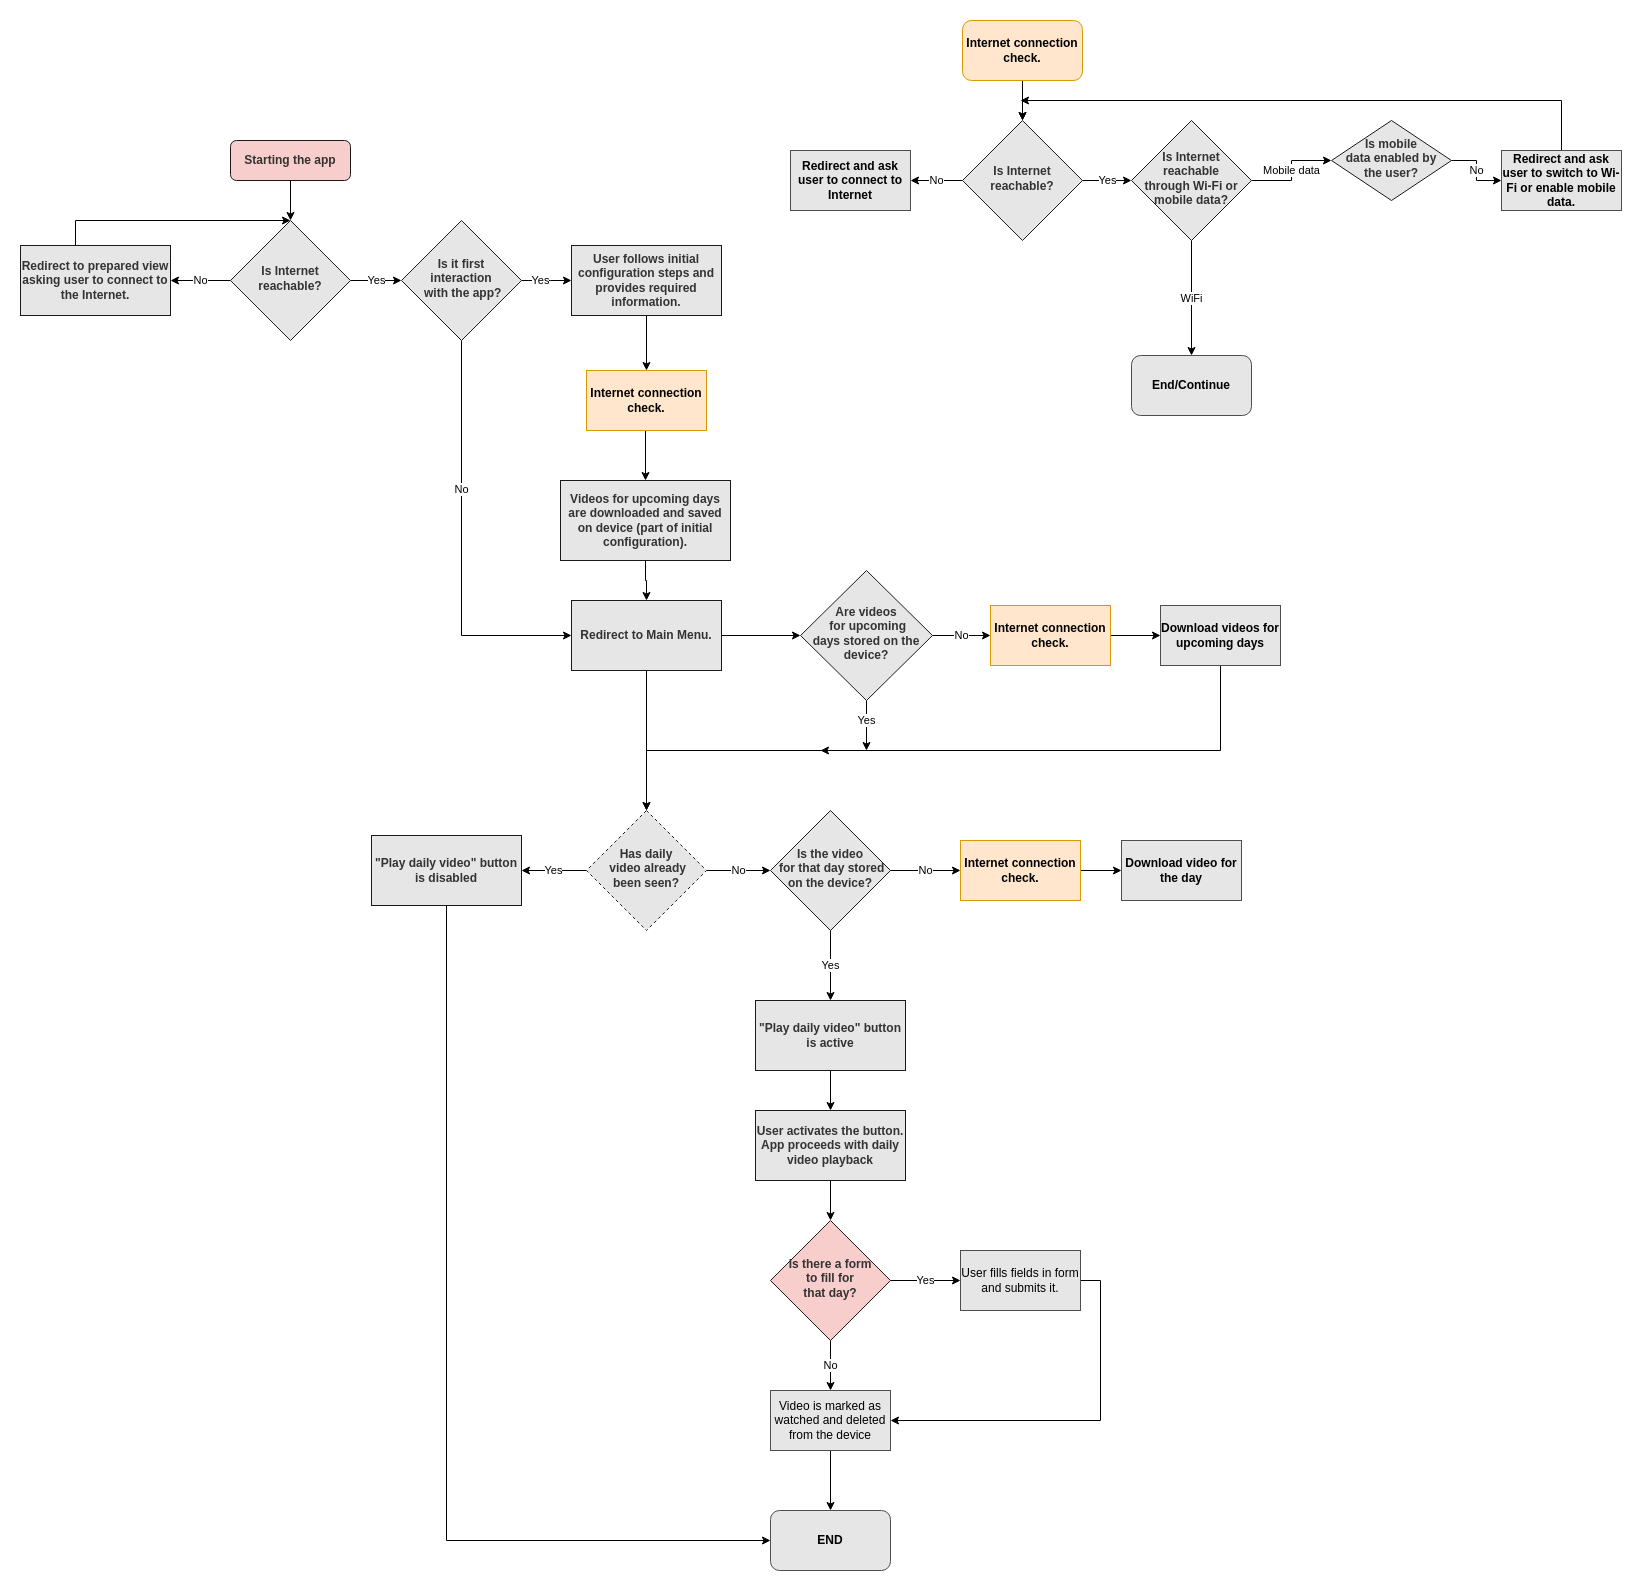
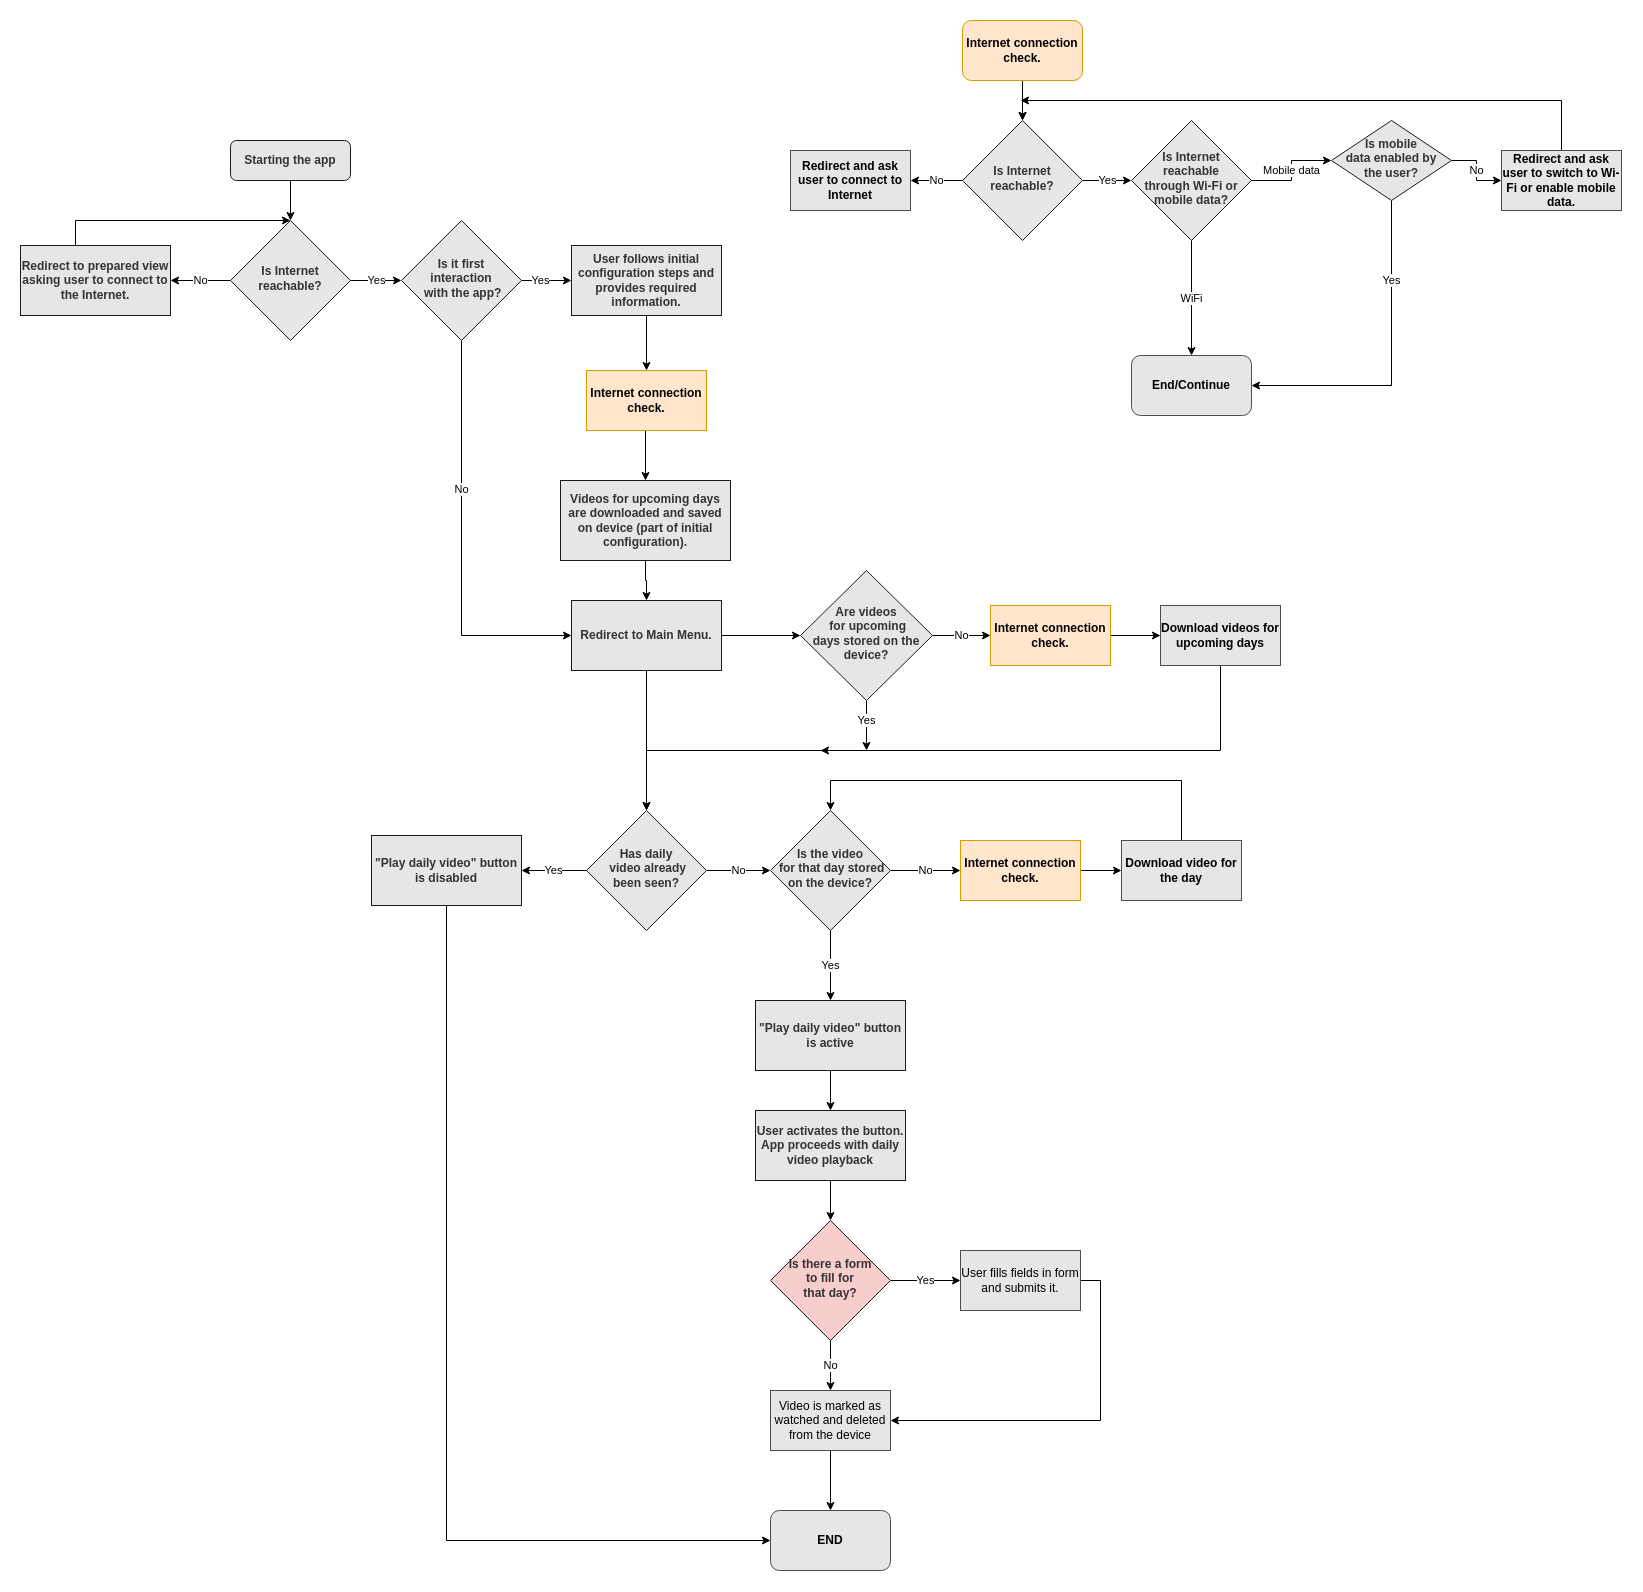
- <mxCell id="3" value="&lt;b&gt;Starting the app&lt;/b&gt;" style="rounded=1;whiteSpace=wrap;html=1;fontSize=12;glass=0;strokeWidth=1;shadow=0;fillColor=#f8cecc;fontColor=#333333;strokeColor=#1A1A1A;" parent="1" vertex="1"><mxGeometry x="230" y="140" width="120" height="40" as="geometry" /></mxCell>
+ <mxCell id="3" value="&lt;b&gt;Starting the app&lt;/b&gt;" style="rounded=1;whiteSpace=wrap;html=1;fontSize=12;glass=0;strokeWidth=1;shadow=0;fillColor=#E6E6E6;fontColor=#333333;strokeColor=#1A1A1A;" parent="1" vertex="1"><mxGeometry x="230" y="140" width="120" height="40" as="geometry" /></mxCell>
+ <mxCell id="39" value="Yes" style="edgeStyle=orthogonalEdgeStyle;rounded=0;orthogonalLoop=1;jettySize=auto;html=1;exitX=0.5;exitY=1;exitDx=0;exitDy=0;entryX=1;entryY=0.5;entryDx=0;entryDy=0;" parent="1" source="41" target="35" edge="1"><mxGeometry x="-0.509" relative="1" as="geometry"><mxPoint as="offset" /></mxGeometry></mxCell>
+ <mxCell id="48" style="edgeStyle=orthogonalEdgeStyle;rounded=0;orthogonalLoop=1;jettySize=auto;html=1;exitX=0.5;exitY=0;exitDx=0;exitDy=0;entryX=0.5;entryY=0;entryDx=0;entryDy=0;" parent="1" source="49" target="31" edge="1"><mxGeometry relative="1" as="geometry"><Array as="points"><mxPoint x="1181" y="780" /><mxPoint x="830" y="780" /></Array></mxGeometry></mxCell>
- <mxCell id="26" value="&lt;b&gt;Has daily&lt;br&gt;&amp;nbsp;video already been seen?&lt;/b&gt;" style="rhombus;whiteSpace=wrap;html=1;shadow=0;fontFamily=Helvetica;fontSize=12;align=center;strokeWidth=1;spacing=6;spacingTop=-4;fillColor=#E6E6E6;fontColor=#333333;strokeColor=#1A1A1A;dashed=1;" parent="1" vertex="1"><mxGeometry x="586" y="810" width="120" height="120" as="geometry" /></mxCell>
+ <mxCell id="26" value="&lt;b&gt;Has daily&lt;br&gt;&amp;nbsp;video already been seen?&lt;/b&gt;" style="rhombus;whiteSpace=wrap;html=1;shadow=0;fontFamily=Helvetica;fontSize=12;align=center;strokeWidth=1;spacing=6;spacingTop=-4;fillColor=#E6E6E6;fontColor=#333333;strokeColor=#1A1A1A;" parent="1" vertex="1"><mxGeometry x="586" y="810" width="120" height="120" as="geometry" /></mxCell>
